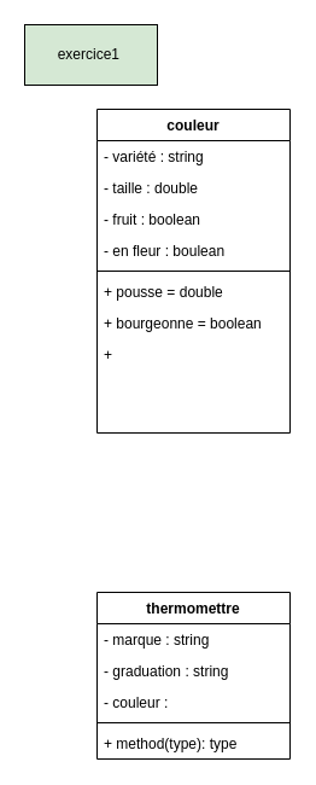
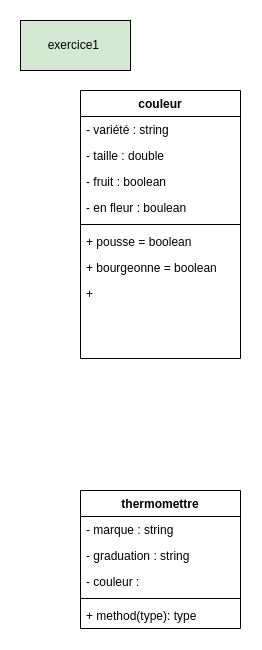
- <mxCell id="8" value="+ pousse = double" style="text;strokeColor=none;fillColor=none;align=left;verticalAlign=top;spacingLeft=4;spacingRight=4;overflow=hidden;rotatable=0;points=[[0,0.5],[1,0.5]];portConstraint=eastwest;whiteSpace=wrap;html=1;" parent="2" vertex="1"><mxGeometry y="138" width="160" height="26" as="geometry" /></mxCell>
+ <mxCell id="8" value="+ pousse = boolean" style="text;strokeColor=none;fillColor=none;align=left;verticalAlign=top;spacingLeft=4;spacingRight=4;overflow=hidden;rotatable=0;points=[[0,0.5],[1,0.5]];portConstraint=eastwest;whiteSpace=wrap;html=1;" parent="2" vertex="1"><mxGeometry y="138" width="160" height="26" as="geometry" /></mxCell>
